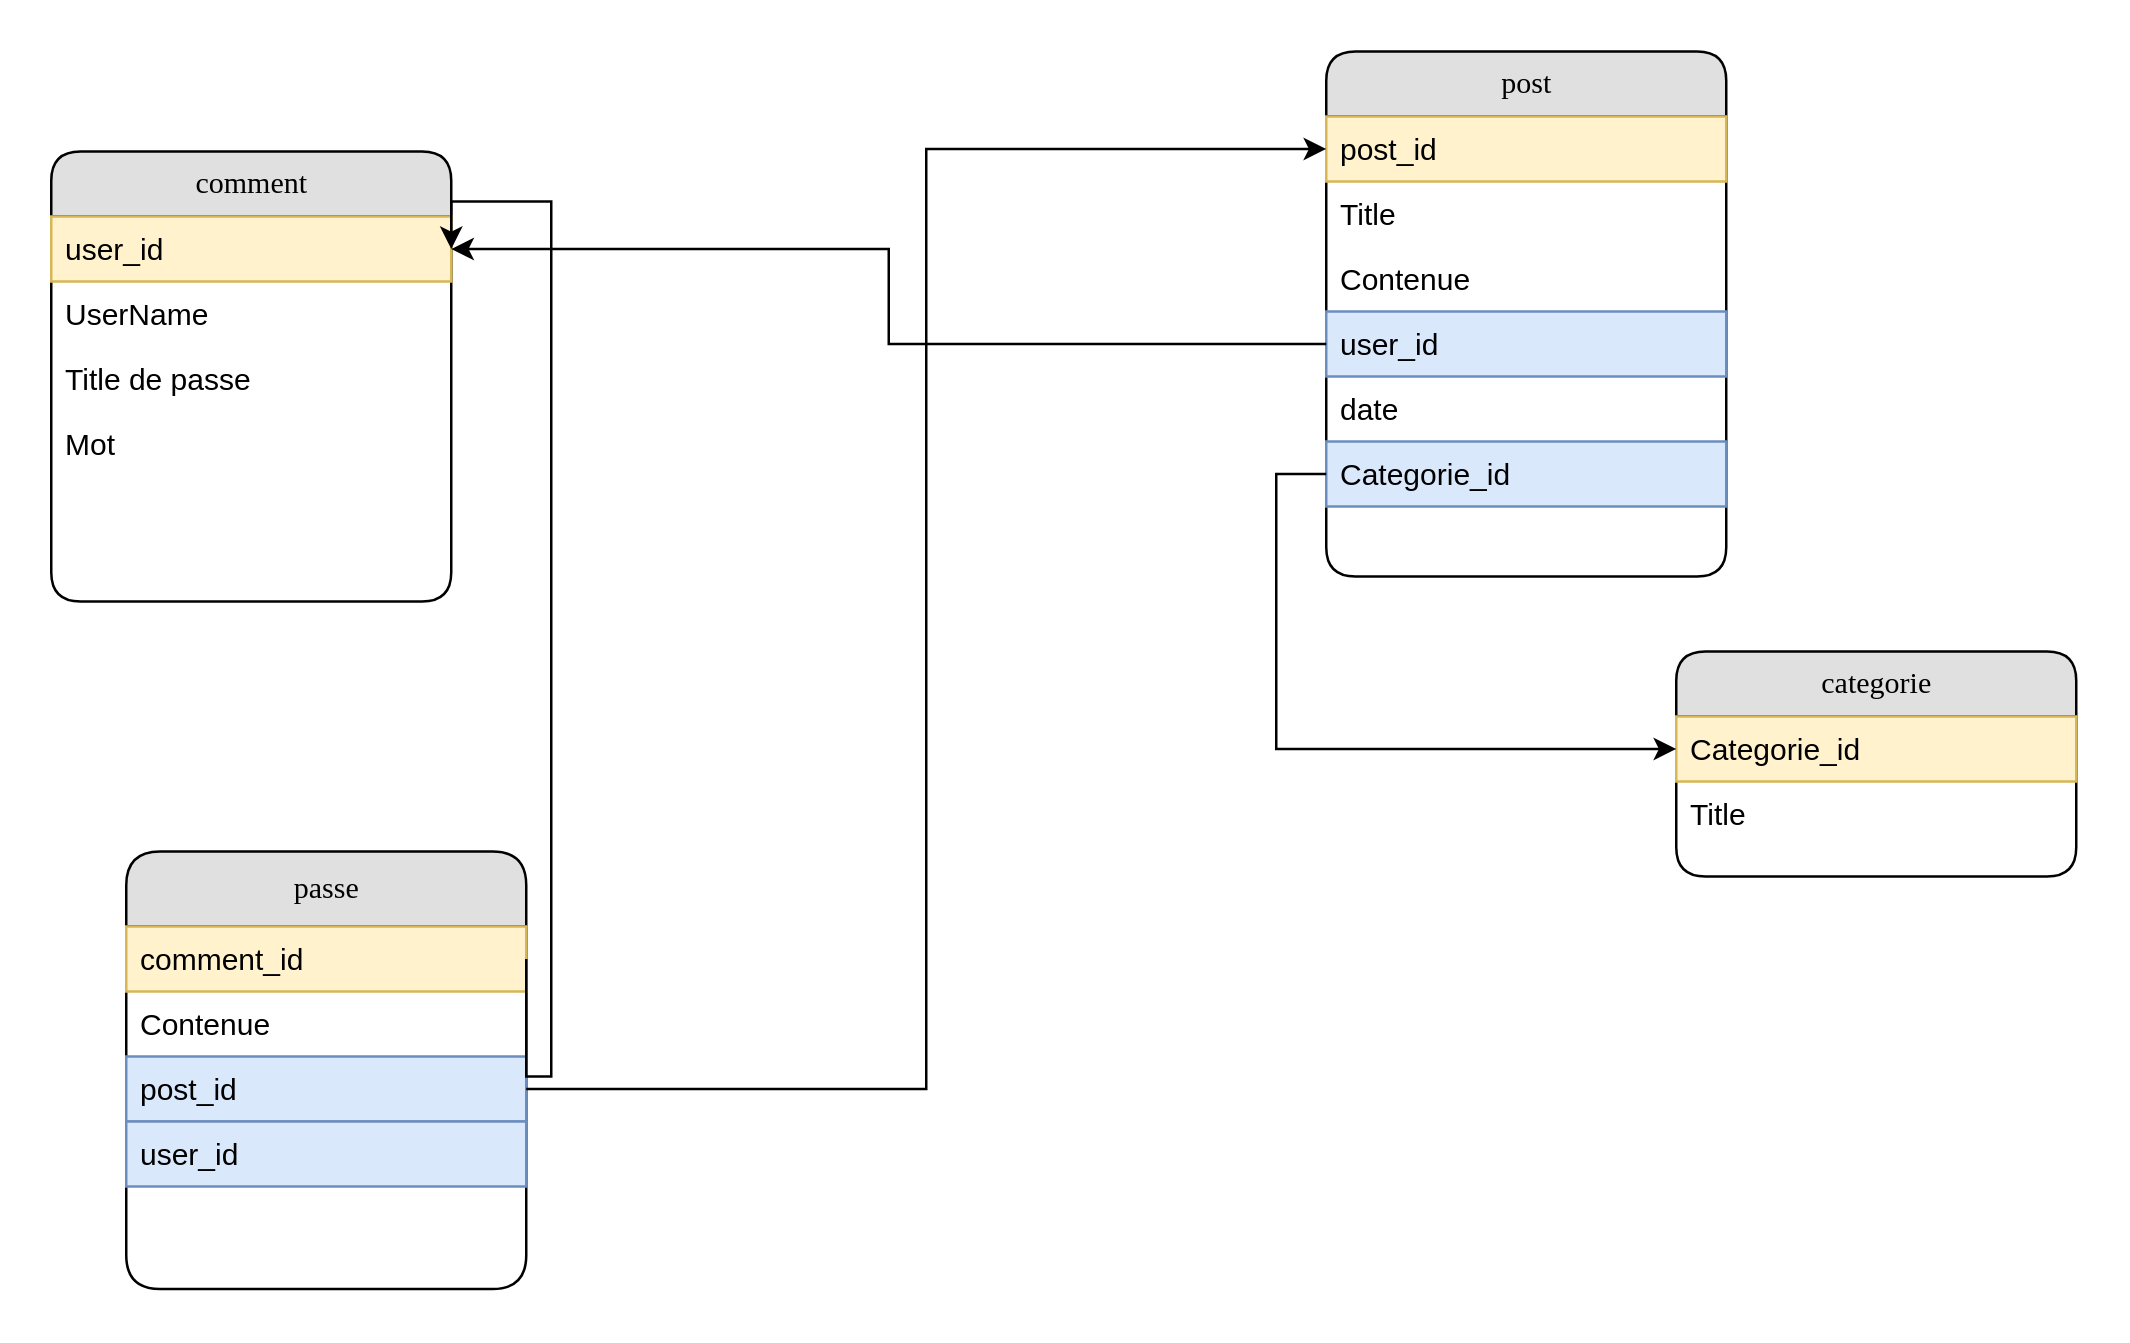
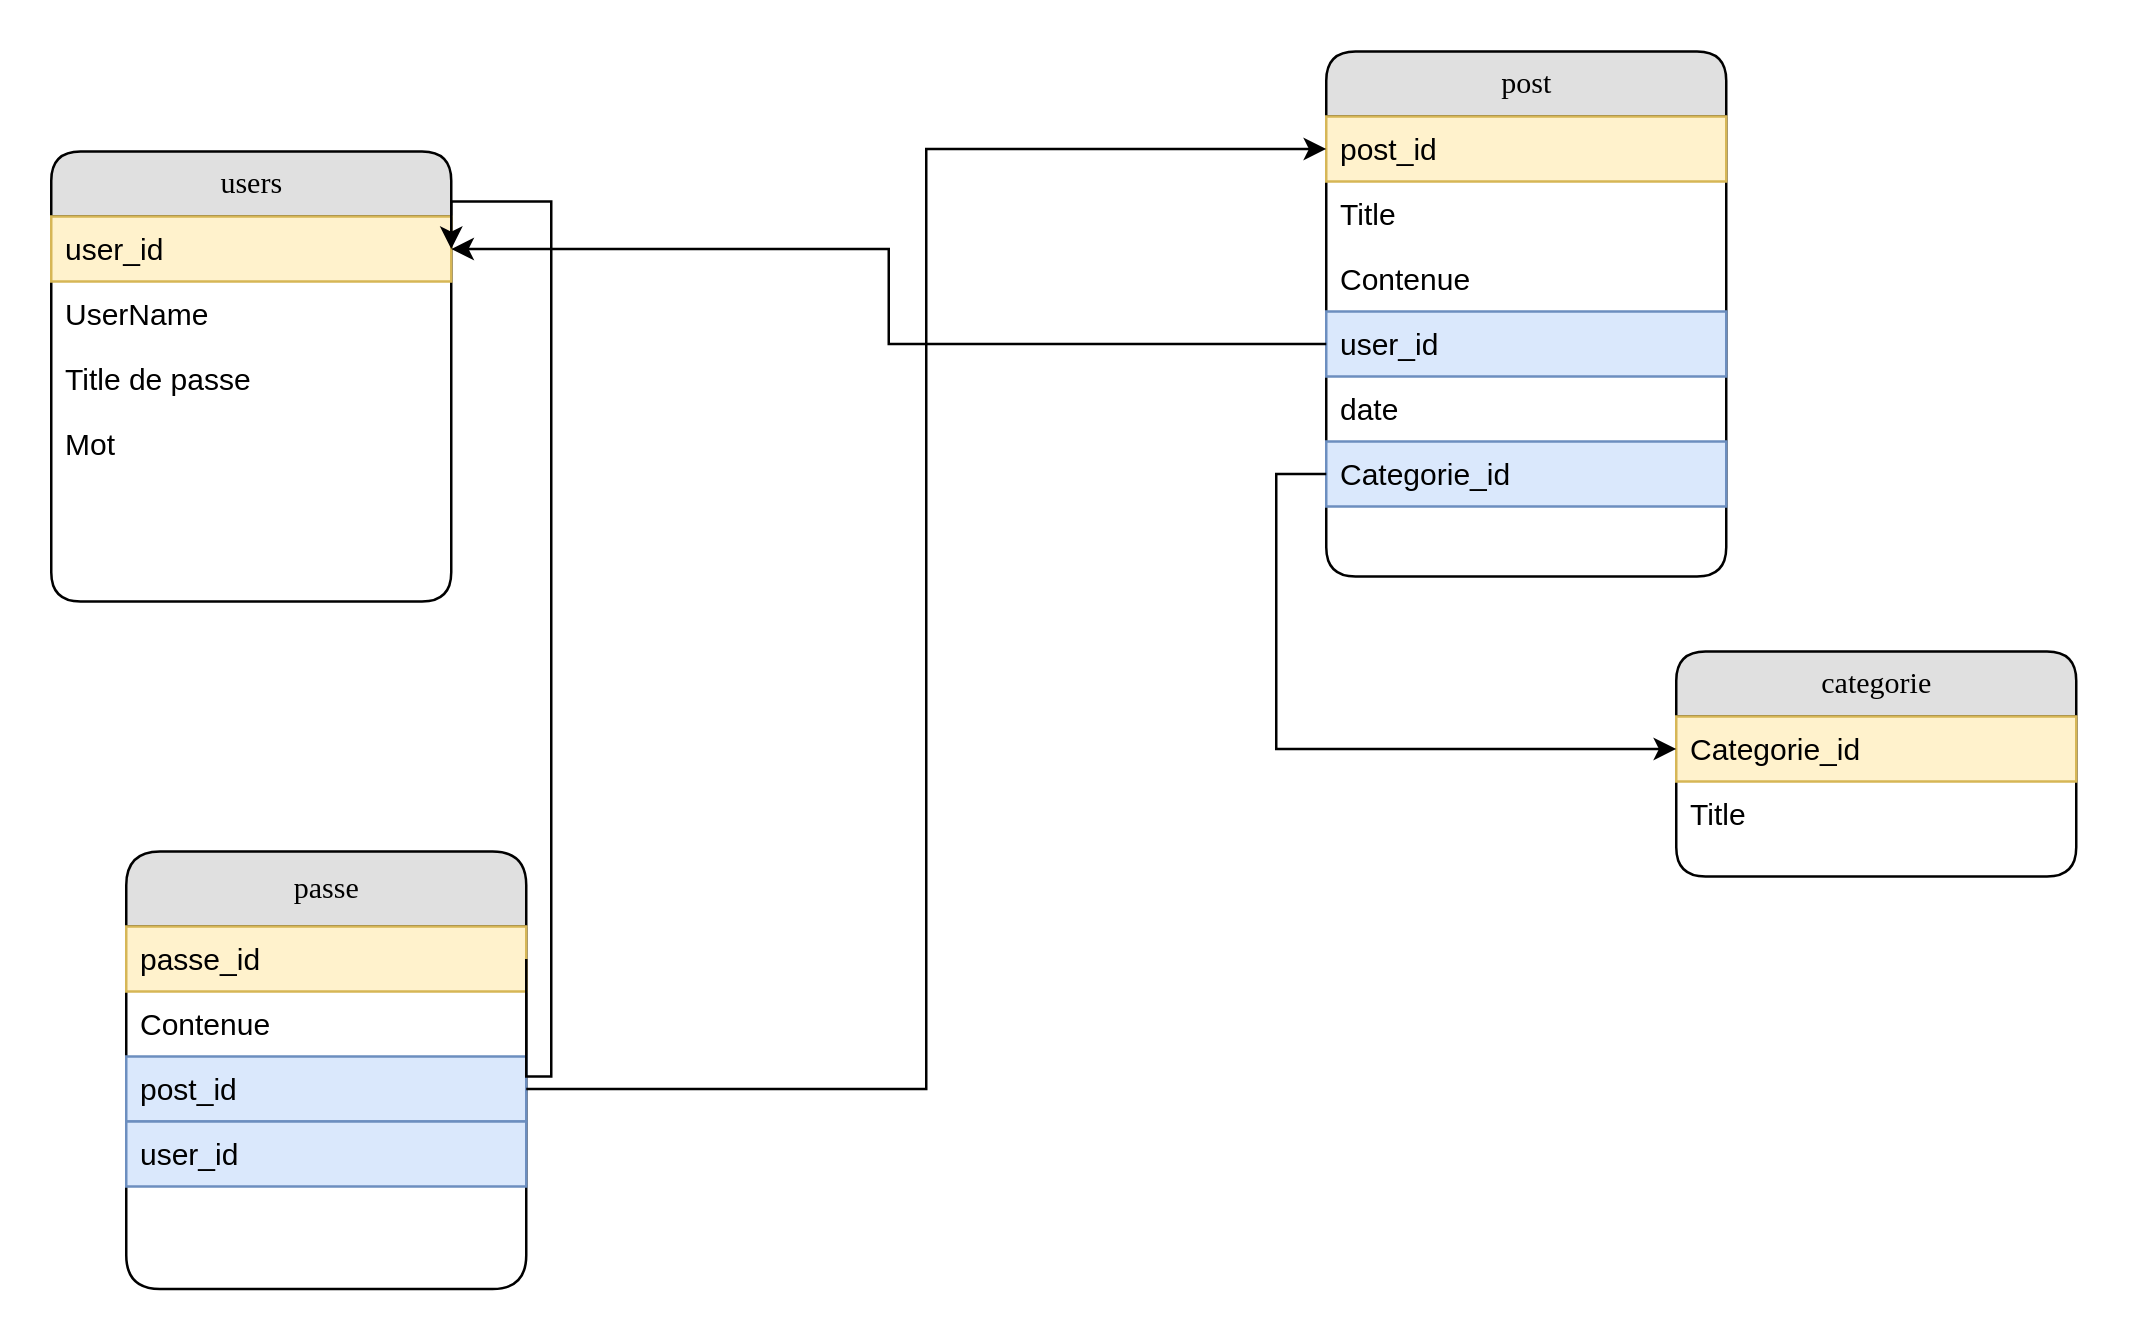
- <mxCell id="9" value="comment" style="swimlane;html=1;fontStyle=0;childLayout=stackLayout;horizontal=1;startSize=26;fillColor=#e0e0e0;horizontalStack=0;resizeParent=1;resizeLast=0;collapsible=1;marginBottom=0;swimlaneFillColor=#ffffff;align=center;rounded=1;shadow=0;comic=0;labelBackgroundColor=none;strokeWidth=1;fontFamily=Verdana;fontSize=12" parent="1" vertex="1"><mxGeometry x="20" y="60" width="160" height="180" as="geometry" /></mxCell>
+ <mxCell id="9" value="users" style="swimlane;html=1;fontStyle=0;childLayout=stackLayout;horizontal=1;startSize=26;fillColor=#e0e0e0;horizontalStack=0;resizeParent=1;resizeLast=0;collapsible=1;marginBottom=0;swimlaneFillColor=#ffffff;align=center;rounded=1;shadow=0;comic=0;labelBackgroundColor=none;strokeWidth=1;fontFamily=Verdana;fontSize=12" parent="1" vertex="1"><mxGeometry x="20" y="60" width="160" height="180" as="geometry" /></mxCell>
- <mxCell id="16" value="comment_id" style="text;html=1;strokeColor=#d6b656;fillColor=#fff2cc;spacingLeft=4;spacingRight=4;whiteSpace=wrap;overflow=hidden;rotatable=0;points=[[0,0.5],[1,0.5]];portConstraint=eastwest;" vertex="1" parent="15"><mxGeometry y="30" width="160" height="26" as="geometry" /></mxCell>
+ <mxCell id="16" value="passe_id" style="text;html=1;strokeColor=#d6b656;fillColor=#fff2cc;spacingLeft=4;spacingRight=4;whiteSpace=wrap;overflow=hidden;rotatable=0;points=[[0,0.5],[1,0.5]];portConstraint=eastwest;" vertex="1" parent="15"><mxGeometry y="30" width="160" height="26" as="geometry" /></mxCell>
